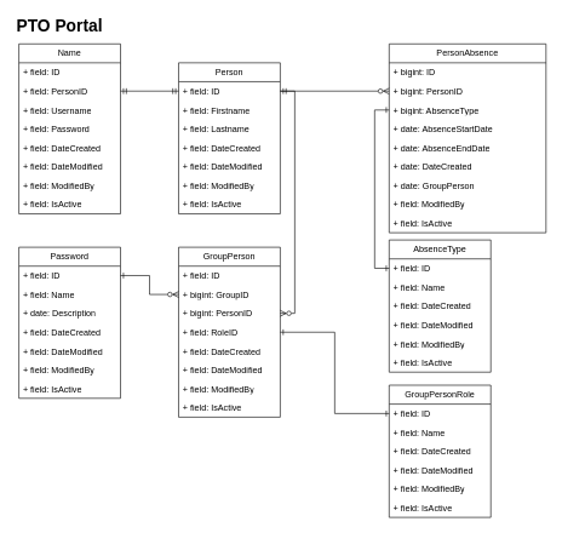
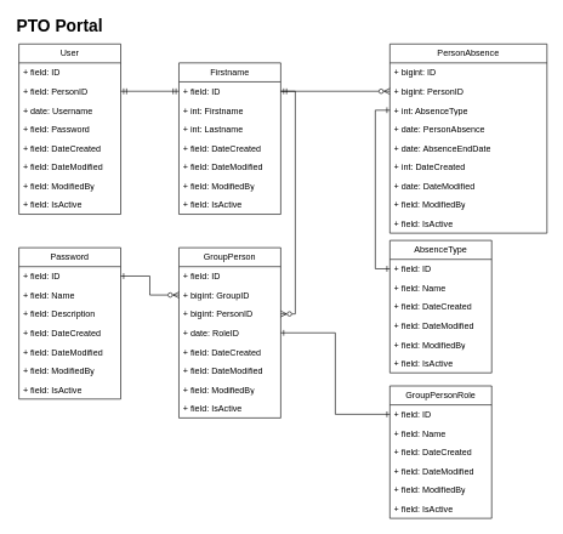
- <mxCell id="28" value="Name" style="swimlane;fontStyle=0;childLayout=stackLayout;horizontal=1;startSize=26;fillColor=none;horizontalStack=0;resizeParent=1;resizeParentMax=0;resizeLast=0;collapsible=1;marginBottom=0;whiteSpace=wrap;html=1;" vertex="1" parent="1"><mxGeometry x="25" y="60" width="140" height="234" as="geometry" /></mxCell>
+ <mxCell id="28" value="User" style="swimlane;fontStyle=0;childLayout=stackLayout;horizontal=1;startSize=26;fillColor=none;horizontalStack=0;resizeParent=1;resizeParentMax=0;resizeLast=0;collapsible=1;marginBottom=0;whiteSpace=wrap;html=1;" vertex="1" parent="1"><mxGeometry x="25" y="60" width="140" height="234" as="geometry" /></mxCell>
- <mxCell id="2" value="Person" style="swimlane;fontStyle=0;childLayout=stackLayout;horizontal=1;startSize=26;fillColor=none;horizontalStack=0;resizeParent=1;resizeParentMax=0;resizeLast=0;collapsible=1;marginBottom=0;whiteSpace=wrap;html=1;" vertex="1" parent="1"><mxGeometry x="245" y="86" width="140" height="208" as="geometry" /></mxCell>
+ <mxCell id="2" value="Firstname" style="swimlane;fontStyle=0;childLayout=stackLayout;horizontal=1;startSize=26;fillColor=none;horizontalStack=0;resizeParent=1;resizeParentMax=0;resizeLast=0;collapsible=1;marginBottom=0;whiteSpace=wrap;html=1;" vertex="1" parent="1"><mxGeometry x="245" y="86" width="140" height="208" as="geometry" /></mxCell>
- <mxCell id="31" value="+ field: Username" style="text;strokeColor=none;fillColor=none;align=left;verticalAlign=top;spacingLeft=4;spacingRight=4;overflow=hidden;rotatable=0;points=[[0,0.5],[1,0.5]];portConstraint=eastwest;whiteSpace=wrap;html=1;" vertex="1" parent="28"><mxGeometry y="78" width="140" height="26" as="geometry" /></mxCell>
+ <mxCell id="31" value="+ date: Username" style="text;strokeColor=none;fillColor=none;align=left;verticalAlign=top;spacingLeft=4;spacingRight=4;overflow=hidden;rotatable=0;points=[[0,0.5],[1,0.5]];portConstraint=eastwest;whiteSpace=wrap;html=1;" vertex="1" parent="28"><mxGeometry y="78" width="140" height="26" as="geometry" /></mxCell>
- <mxCell id="4" value="+ field: Firstname" style="text;strokeColor=none;fillColor=none;align=left;verticalAlign=top;spacingLeft=4;spacingRight=4;overflow=hidden;rotatable=0;points=[[0,0.5],[1,0.5]];portConstraint=eastwest;whiteSpace=wrap;html=1;" vertex="1" parent="2"><mxGeometry y="52" width="140" height="26" as="geometry" /></mxCell>
+ <mxCell id="4" value="+ int: Firstname" style="text;strokeColor=none;fillColor=none;align=left;verticalAlign=top;spacingLeft=4;spacingRight=4;overflow=hidden;rotatable=0;points=[[0,0.5],[1,0.5]];portConstraint=eastwest;whiteSpace=wrap;html=1;" vertex="1" parent="2"><mxGeometry y="52" width="140" height="26" as="geometry" /></mxCell>
- <mxCell id="13" value="+ bigint: AbsenceType" style="text;strokeColor=none;fillColor=none;align=left;verticalAlign=top;spacingLeft=4;spacingRight=4;overflow=hidden;rotatable=0;points=[[0,0.5],[1,0.5]];portConstraint=eastwest;whiteSpace=wrap;html=1;" vertex="1" parent="10"><mxGeometry y="78" width="216" height="26" as="geometry" /></mxCell>
+ <mxCell id="13" value="+ int: AbsenceType" style="text;strokeColor=none;fillColor=none;align=left;verticalAlign=top;spacingLeft=4;spacingRight=4;overflow=hidden;rotatable=0;points=[[0,0.5],[1,0.5]];portConstraint=eastwest;whiteSpace=wrap;html=1;" vertex="1" parent="10"><mxGeometry y="78" width="216" height="26" as="geometry" /></mxCell>
- <mxCell id="5" value="+ field: Lastname" style="text;strokeColor=none;fillColor=none;align=left;verticalAlign=top;spacingLeft=4;spacingRight=4;overflow=hidden;rotatable=0;points=[[0,0.5],[1,0.5]];portConstraint=eastwest;whiteSpace=wrap;html=1;" vertex="1" parent="2"><mxGeometry y="78" width="140" height="26" as="geometry" /></mxCell>
+ <mxCell id="5" value="+ int: Lastname" style="text;strokeColor=none;fillColor=none;align=left;verticalAlign=top;spacingLeft=4;spacingRight=4;overflow=hidden;rotatable=0;points=[[0,0.5],[1,0.5]];portConstraint=eastwest;whiteSpace=wrap;html=1;" vertex="1" parent="2"><mxGeometry y="78" width="140" height="26" as="geometry" /></mxCell>
- <mxCell id="14" value="+ date: AbsenceStartDate" style="text;strokeColor=none;fillColor=none;align=left;verticalAlign=top;spacingLeft=4;spacingRight=4;overflow=hidden;rotatable=0;points=[[0,0.5],[1,0.5]];portConstraint=eastwest;whiteSpace=wrap;html=1;" vertex="1" parent="10"><mxGeometry y="104" width="216" height="26" as="geometry" /></mxCell>
+ <mxCell id="14" value="+ date: PersonAbsence" style="text;strokeColor=none;fillColor=none;align=left;verticalAlign=top;spacingLeft=4;spacingRight=4;overflow=hidden;rotatable=0;points=[[0,0.5],[1,0.5]];portConstraint=eastwest;whiteSpace=wrap;html=1;" vertex="1" parent="10"><mxGeometry y="104" width="216" height="26" as="geometry" /></mxCell>
- <mxCell id="16" value="+ date: DateCreated" style="text;strokeColor=none;fillColor=none;align=left;verticalAlign=top;spacingLeft=4;spacingRight=4;overflow=hidden;rotatable=0;points=[[0,0.5],[1,0.5]];portConstraint=eastwest;whiteSpace=wrap;html=1;" vertex="1" parent="10"><mxGeometry y="156" width="216" height="26" as="geometry" /></mxCell>
+ <mxCell id="16" value="+ int: DateCreated" style="text;strokeColor=none;fillColor=none;align=left;verticalAlign=top;spacingLeft=4;spacingRight=4;overflow=hidden;rotatable=0;points=[[0,0.5],[1,0.5]];portConstraint=eastwest;whiteSpace=wrap;html=1;" vertex="1" parent="10"><mxGeometry y="156" width="216" height="26" as="geometry" /></mxCell>
- <mxCell id="17" value="+ date: GroupPerson" style="text;strokeColor=none;fillColor=none;align=left;verticalAlign=top;spacingLeft=4;spacingRight=4;overflow=hidden;rotatable=0;points=[[0,0.5],[1,0.5]];portConstraint=eastwest;whiteSpace=wrap;html=1;" vertex="1" parent="10"><mxGeometry y="182" width="216" height="26" as="geometry" /></mxCell>
+ <mxCell id="17" value="+ date: DateModified" style="text;strokeColor=none;fillColor=none;align=left;verticalAlign=top;spacingLeft=4;spacingRight=4;overflow=hidden;rotatable=0;points=[[0,0.5],[1,0.5]];portConstraint=eastwest;whiteSpace=wrap;html=1;" vertex="1" parent="10"><mxGeometry y="182" width="216" height="26" as="geometry" /></mxCell>
- <mxCell id="43" value="+ date: Description" style="text;strokeColor=none;fillColor=none;align=left;verticalAlign=top;spacingLeft=4;spacingRight=4;overflow=hidden;rotatable=0;points=[[0,0.5],[1,0.5]];portConstraint=eastwest;whiteSpace=wrap;html=1;" vertex="1" parent="40"><mxGeometry y="78" width="140" height="26" as="geometry" /></mxCell>
+ <mxCell id="43" value="+ field: Description" style="text;strokeColor=none;fillColor=none;align=left;verticalAlign=top;spacingLeft=4;spacingRight=4;overflow=hidden;rotatable=0;points=[[0,0.5],[1,0.5]];portConstraint=eastwest;whiteSpace=wrap;html=1;" vertex="1" parent="40"><mxGeometry y="78" width="140" height="26" as="geometry" /></mxCell>
- <mxCell id="52" value="+ field: RoleID" style="text;strokeColor=none;fillColor=none;align=left;verticalAlign=top;spacingLeft=4;spacingRight=4;overflow=hidden;rotatable=0;points=[[0,0.5],[1,0.5]];portConstraint=eastwest;whiteSpace=wrap;html=1;" vertex="1" parent="48"><mxGeometry y="104" width="140" height="26" as="geometry" /></mxCell>
+ <mxCell id="52" value="+ date: RoleID" style="text;strokeColor=none;fillColor=none;align=left;verticalAlign=top;spacingLeft=4;spacingRight=4;overflow=hidden;rotatable=0;points=[[0,0.5],[1,0.5]];portConstraint=eastwest;whiteSpace=wrap;html=1;" vertex="1" parent="48"><mxGeometry y="104" width="140" height="26" as="geometry" /></mxCell>
